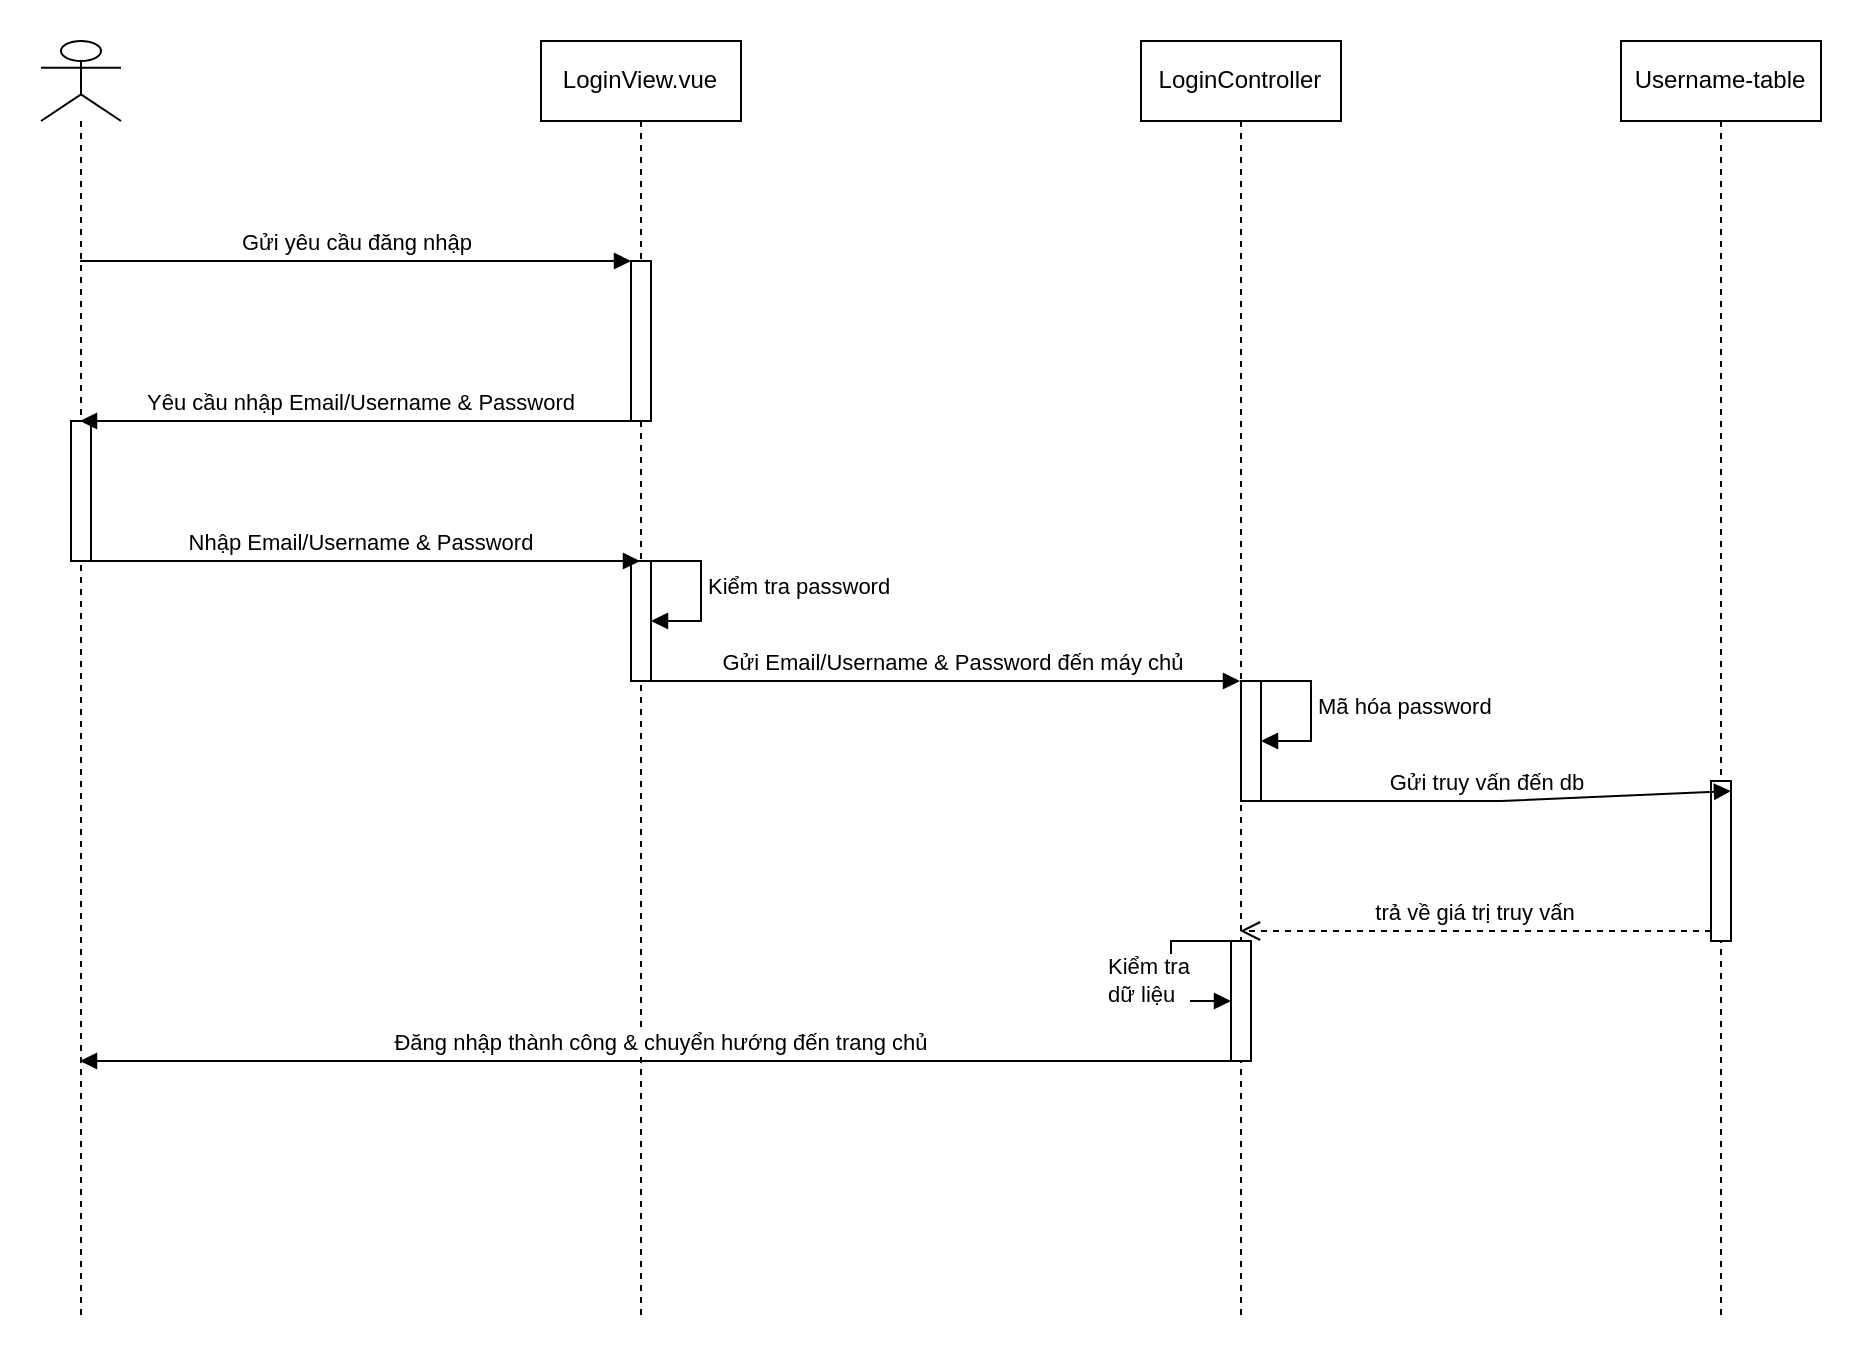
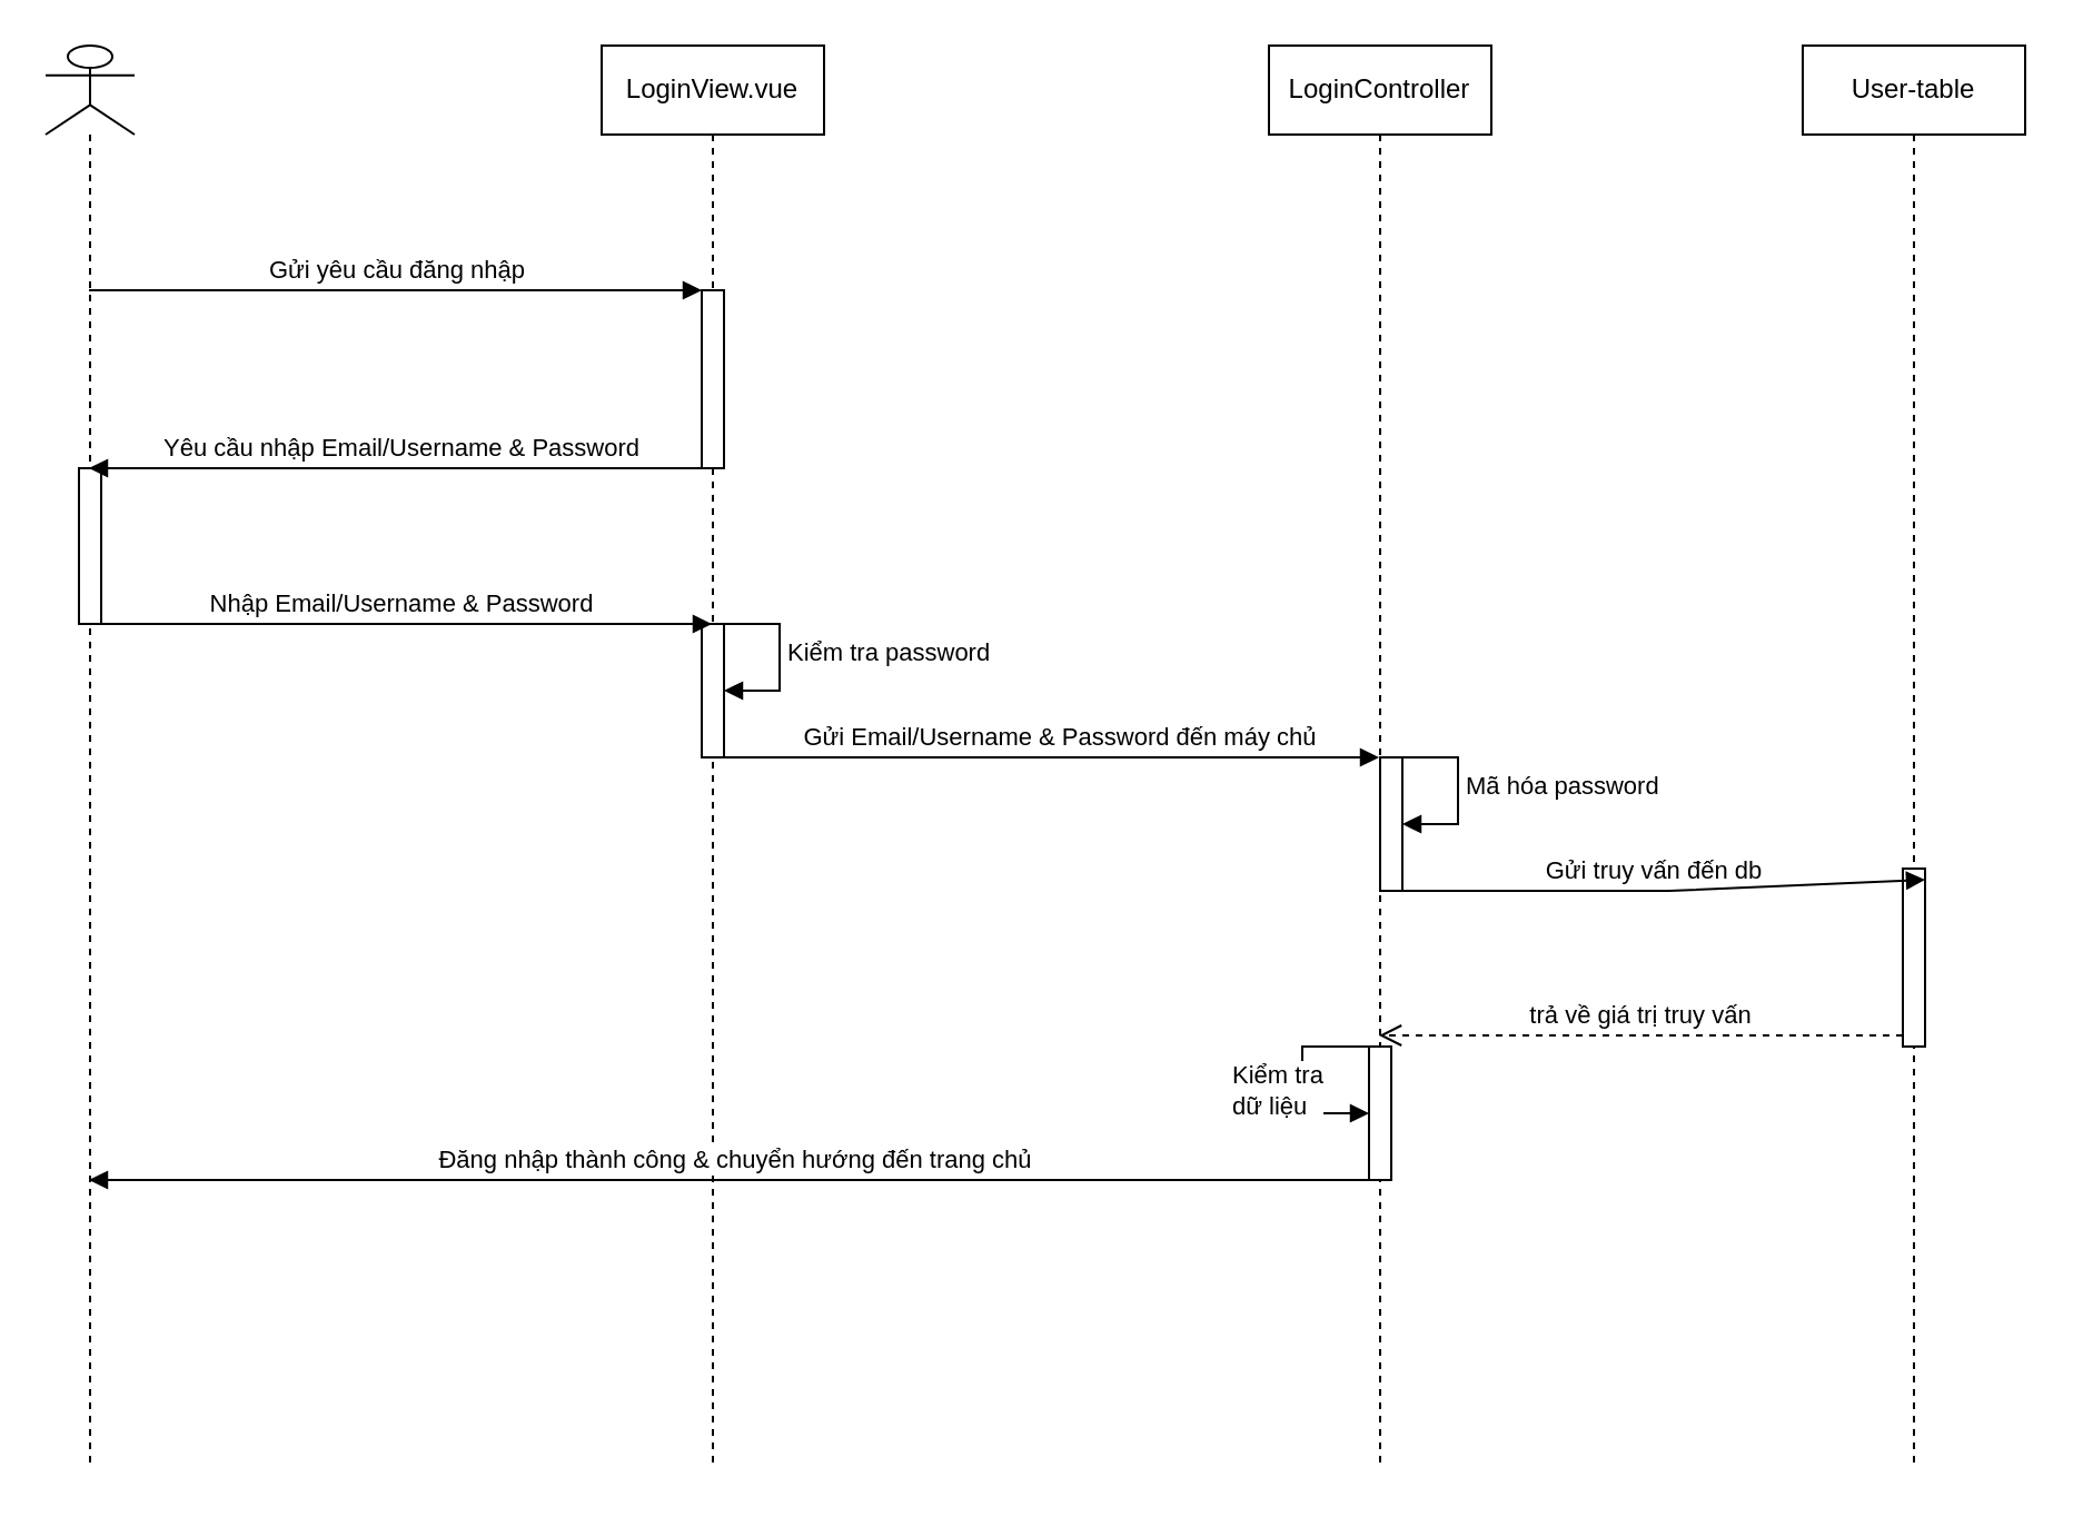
- <mxCell id="13" value="Username-table" style="shape=umlLifeline;perimeter=lifelinePerimeter;whiteSpace=wrap;html=1;container=1;dropTarget=0;collapsible=0;recursiveResize=0;outlineConnect=0;portConstraint=eastwest;newEdgeStyle={&quot;curved&quot;:0,&quot;rounded&quot;:0};" parent="1" vertex="1"><mxGeometry x="810" y="20" width="100" height="640" as="geometry" /></mxCell>
+ <mxCell id="13" value="User-table" style="shape=umlLifeline;perimeter=lifelinePerimeter;whiteSpace=wrap;html=1;container=1;dropTarget=0;collapsible=0;recursiveResize=0;outlineConnect=0;portConstraint=eastwest;newEdgeStyle={&quot;curved&quot;:0,&quot;rounded&quot;:0};" parent="1" vertex="1"><mxGeometry x="810" y="20" width="100" height="640" as="geometry" /></mxCell>
